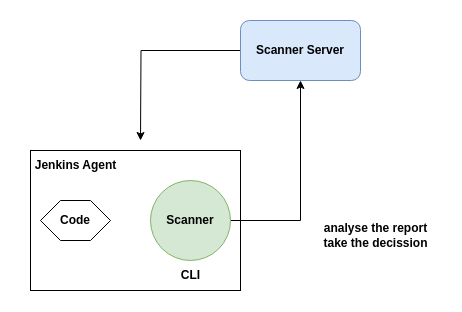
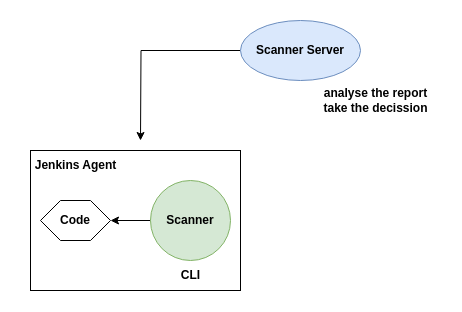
- <mxCell id="4" value="&lt;b&gt;Scanner Server&lt;/b&gt;" style="rounded=1;whiteSpace=wrap;html=1;fillColor=#dae8fc;strokeColor=#6c8ebf;" vertex="1" parent="1"><mxGeometry x="240" y="20" width="120" height="60" as="geometry" /></mxCell>
+ <mxCell id="4" value="&lt;b&gt;Scanner Server&lt;/b&gt;" style="ellipse;whiteSpace=wrap;html=1;fillColor=#dae8fc;strokeColor=#6c8ebf;" vertex="1" parent="1"><mxGeometry x="240" y="20" width="120" height="60" as="geometry" /></mxCell>
- <mxCell id="6" style="edgeStyle=orthogonalEdgeStyle;rounded=0;orthogonalLoop=1;jettySize=auto;html=1;entryX=0.5;entryY=1;entryDx=0;entryDy=0;" edge="1" parent="1" source="7" target="4"><mxGeometry relative="1" as="geometry" /></mxCell>
+ <mxCell id="5" style="edgeStyle=orthogonalEdgeStyle;rounded=0;orthogonalLoop=1;jettySize=auto;html=1;" edge="1" parent="1" source="7" target="9"><mxGeometry relative="1" as="geometry" /></mxCell>
- <mxCell id="11" value="&lt;b&gt;analyse the report&lt;/b&gt;&lt;div&gt;&lt;b&gt;take the decission&lt;/b&gt;&lt;/div&gt;" style="text;html=1;align=center;verticalAlign=middle;resizable=0;points=[];autosize=1;strokeColor=none;fillColor=none;" vertex="1" parent="1"><mxGeometry x="310" y="215" width="130" height="40" as="geometry" /></mxCell>
+ <mxCell id="11" value="&lt;b&gt;analyse the report&lt;/b&gt;&lt;div&gt;&lt;b&gt;take the decission&lt;/b&gt;&lt;/div&gt;" style="text;html=1;align=center;verticalAlign=middle;resizable=0;points=[];autosize=1;strokeColor=none;fillColor=none;" vertex="1" parent="1"><mxGeometry x="310" y="80" width="130" height="40" as="geometry" /></mxCell>
